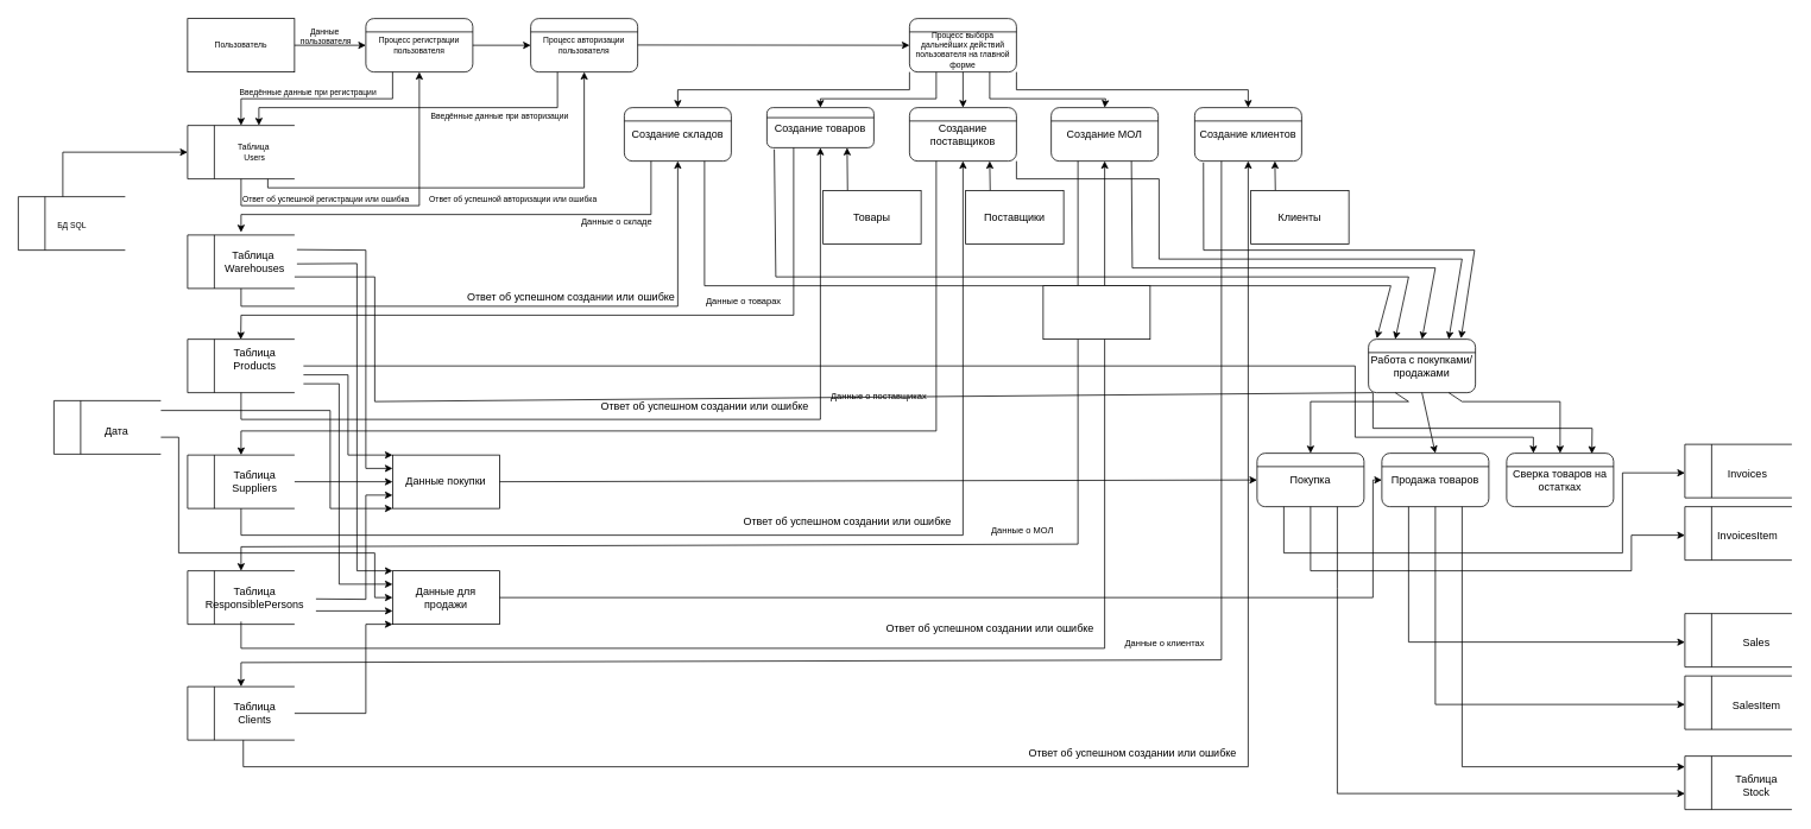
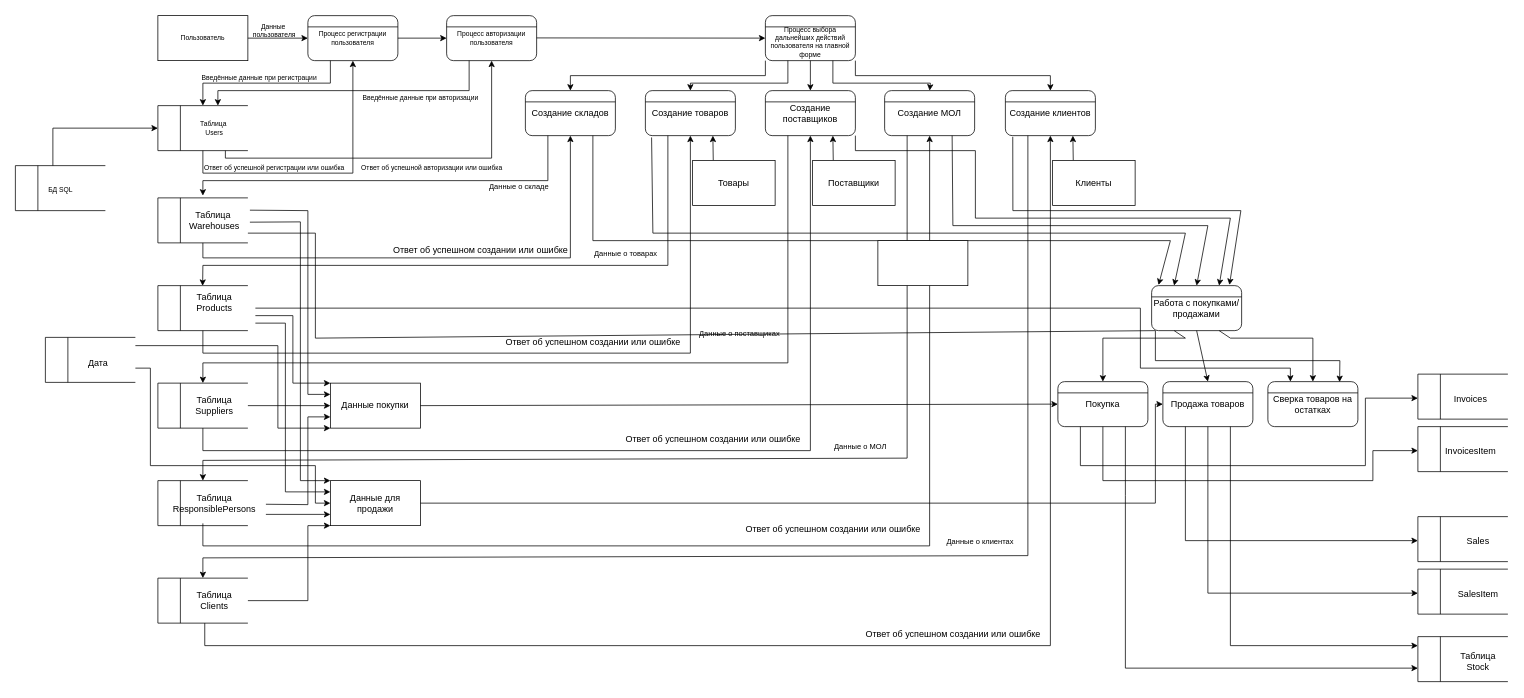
- <mxCell id="38" value="Создание товаров" style="rounded=1;whiteSpace=wrap;html=1;" parent="1" vertex="1"><mxGeometry x="860" y="120" width="120" height="45" as="geometry" /></mxCell>
+ <mxCell id="38" value="Создание товаров" style="rounded=1;whiteSpace=wrap;html=1;" parent="1" vertex="1"><mxGeometry x="860" y="120" width="120" height="60" as="geometry" /></mxCell>
